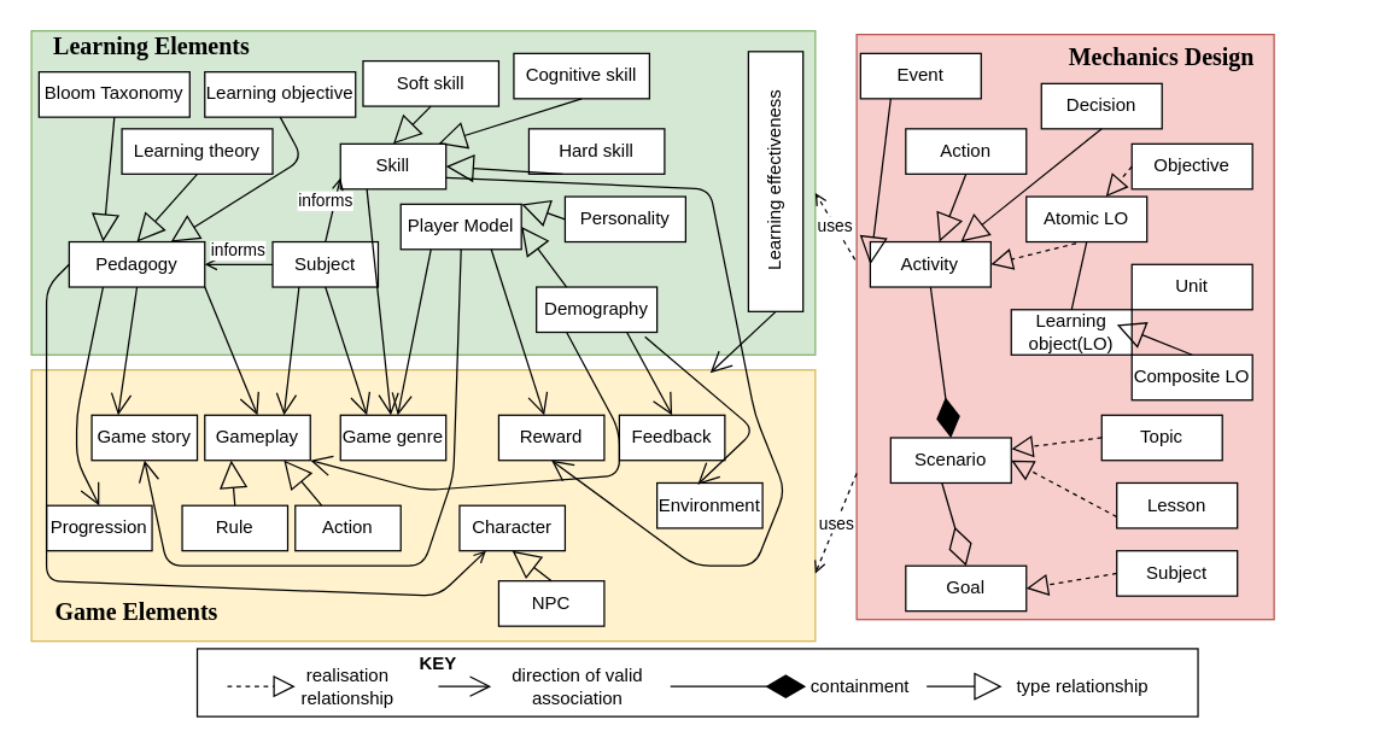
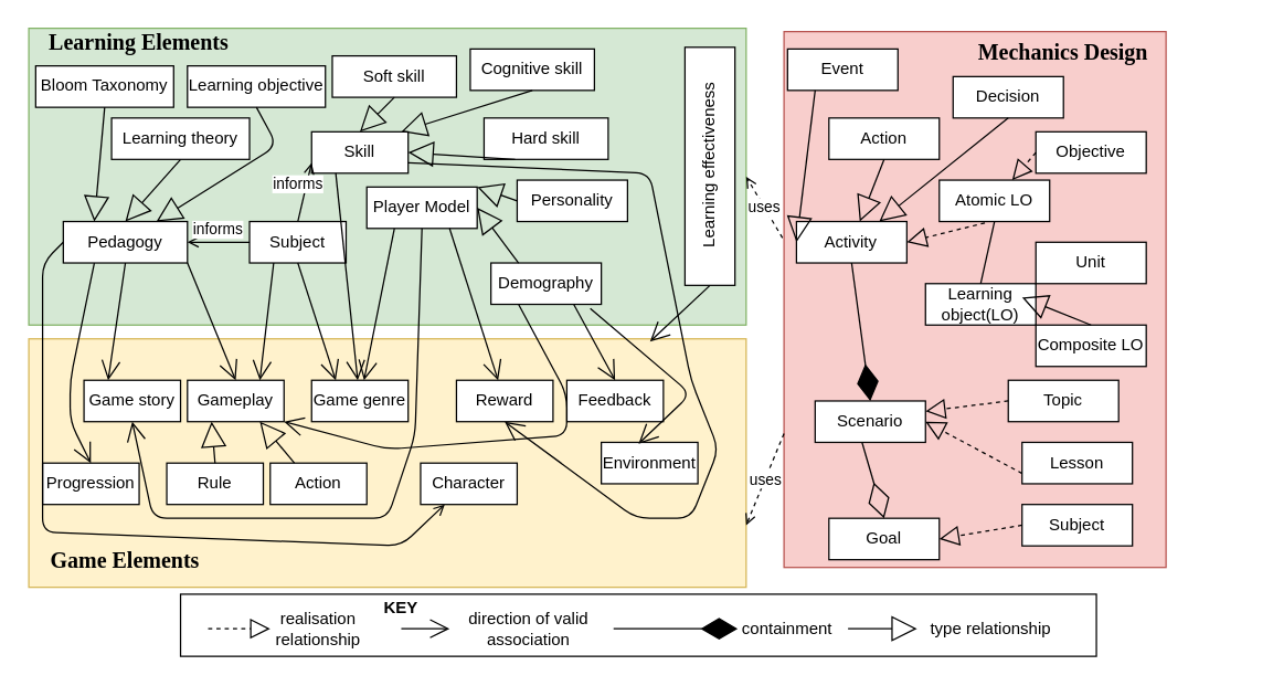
- <mxCell id="37" value="" style="endArrow=block;endSize=16;endFill=0;html=1;entryX=0.5;entryY=1;entryDx=0;entryDy=0;exitX=0.5;exitY=0;exitDx=0;exitDy=0;" parent="1" source="36" target="35" edge="1"><mxGeometry x="-0.333" y="5" width="160" relative="1" as="geometry"><mxPoint x="360" y="525" as="sourcePoint" /><mxPoint x="520" y="525" as="targetPoint" /><mxPoint as="offset" /></mxGeometry></mxCell>
- <mxCell id="36" value="NPC" style="rounded=0;whiteSpace=wrap;html=1;" parent="1" vertex="1"><mxGeometry x="330" y="385" width="70" height="30" as="geometry" /></mxCell>
